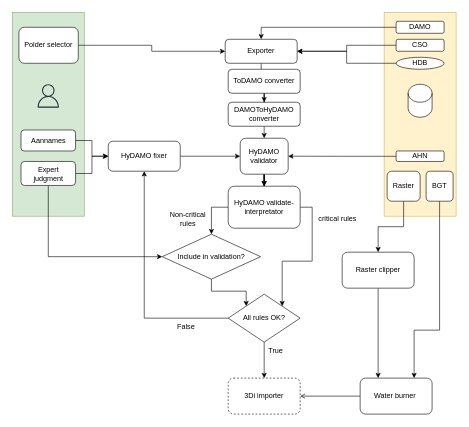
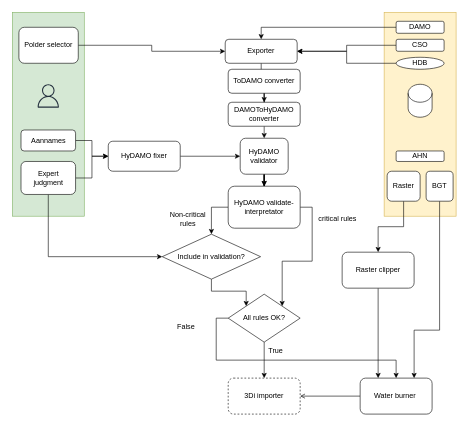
- <mxCell id="23" style="edgeStyle=orthogonalEdgeStyle;rounded=0;orthogonalLoop=1;jettySize=auto;html=1;entryX=1;entryY=0.5;entryDx=0;entryDy=0;" parent="1" source="24" target="15" edge="1"><mxGeometry relative="1" as="geometry" /></mxCell>
- <mxCell id="29" value="Expert &lt;br&gt;judgment" style="rounded=1;whiteSpace=wrap;html=1;" parent="1" vertex="1"><mxGeometry x="34.5" y="268.75" width="91" height="40" as="geometry" /></mxCell>
+ <mxCell id="29" value="Expert &lt;br&gt;judgment" style="rounded=1;whiteSpace=wrap;html=1;" parent="1" vertex="1"><mxGeometry x="34.5" y="268.75" width="91" height="55" as="geometry" /></mxCell>
- <mxCell id="42" style="edgeStyle=orthogonalEdgeStyle;rounded=0;orthogonalLoop=1;jettySize=auto;html=1;exitX=0;exitY=0.5;exitDx=0;exitDy=0;entryX=0.5;entryY=1;entryDx=0;entryDy=0;" parent="1" source="22" target="26" edge="1"><mxGeometry relative="1" as="geometry"><mxPoint x="240" y="390" as="targetPoint" /></mxGeometry></mxCell>
+ <mxCell id="42" style="edgeStyle=orthogonalEdgeStyle;rounded=0;orthogonalLoop=1;jettySize=auto;html=1;exitX=0;exitY=0.5;exitDx=0;exitDy=0;" parent="1" source="22" target="39" edge="1"><mxGeometry relative="1" as="geometry"><mxPoint x="240" y="390" as="targetPoint" /></mxGeometry></mxCell>
